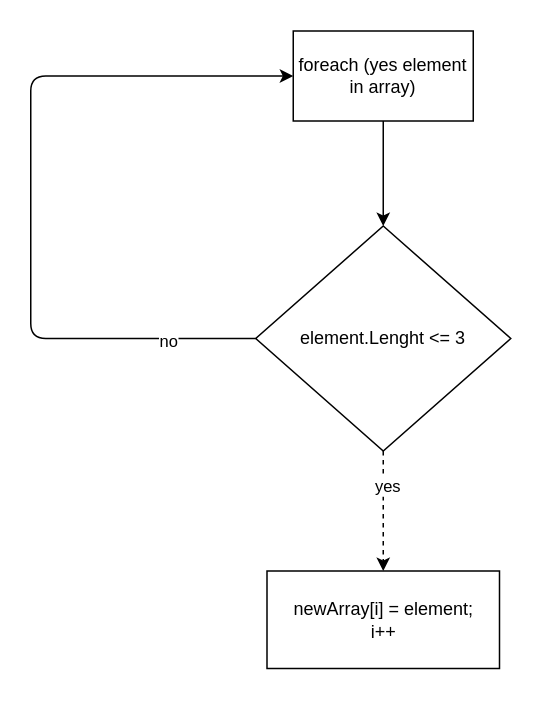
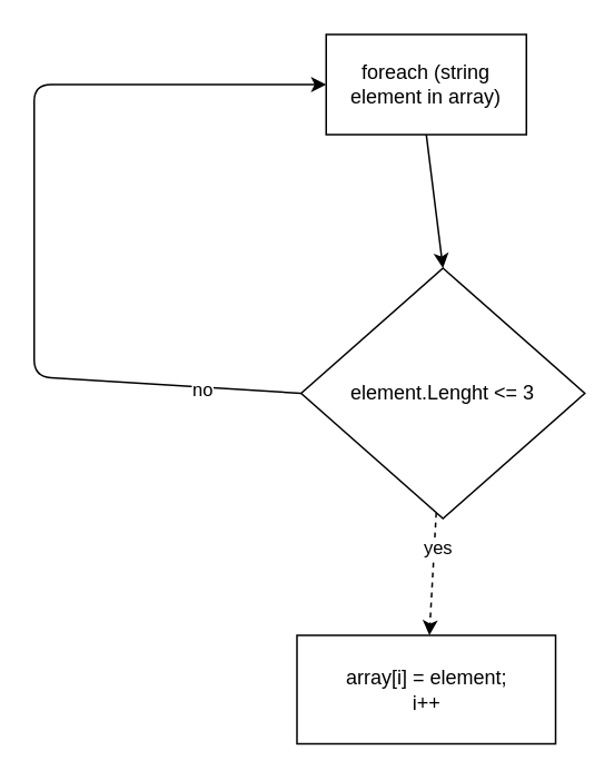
- <mxCell id="9" value="foreach (yes element in array)" style="rounded=0;whiteSpace=wrap;html=1;" vertex="1" parent="1"><mxGeometry x="195" y="20" width="120" height="60" as="geometry" /></mxCell>
+ <mxCell id="9" value="foreach (string element in array)" style="rounded=0;whiteSpace=wrap;html=1;" vertex="1" parent="1"><mxGeometry x="195" y="20" width="120" height="60" as="geometry" /></mxCell>
- <mxCell id="6" value="element.Lenght &amp;lt;= 3" style="rhombus;whiteSpace=wrap;html=1;" vertex="1" parent="1"><mxGeometry x="170" y="150" width="170" height="150" as="geometry" /></mxCell>
+ <mxCell id="6" value="element.Lenght &amp;lt;= 3" style="rhombus;whiteSpace=wrap;html=1;" vertex="1" parent="1"><mxGeometry x="180" y="160" width="170" height="150" as="geometry" /></mxCell>
- <mxCell id="7" value="newArray[i] = element;&lt;br&gt;i++" style="whiteSpace=wrap;html=1;" vertex="1" parent="1"><mxGeometry x="177.5" y="380" width="155" height="65" as="geometry" /></mxCell>
+ <mxCell id="7" value="array[i] = element;&lt;br&gt;i++" style="whiteSpace=wrap;html=1;" vertex="1" parent="1"><mxGeometry x="177.5" y="380" width="155" height="65" as="geometry" /></mxCell>
